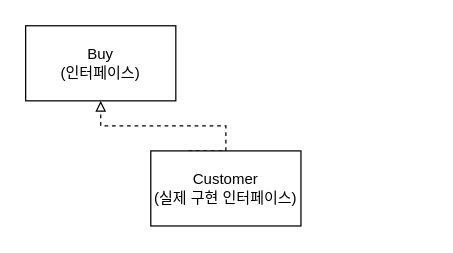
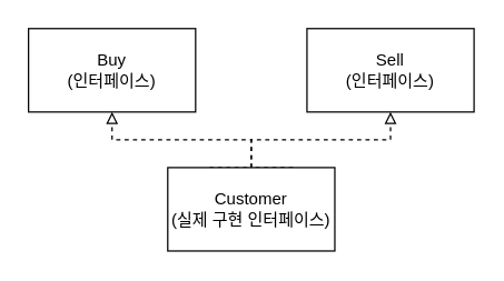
+ <mxCell id="3" value="Sell&lt;br&gt;(인터페이스)" style="rounded=0;whiteSpace=wrap;html=1;" vertex="1" parent="1"><mxGeometry x="220" y="20" width="120" height="60" as="geometry" /></mxCell>
+ <mxCell id="5" style="edgeStyle=orthogonalEdgeStyle;rounded=0;orthogonalLoop=1;jettySize=auto;html=1;exitX=0.75;exitY=0;exitDx=0;exitDy=0;entryX=0.5;entryY=1;entryDx=0;entryDy=0;endArrow=block;endFill=0;dashed=1;" edge="1" parent="1" source="6" target="3"><mxGeometry relative="1" as="geometry"><Array as="points"><mxPoint x="180" y="120" /><mxPoint x="180" y="100" /><mxPoint x="280" y="100" /></Array></mxGeometry></mxCell>
